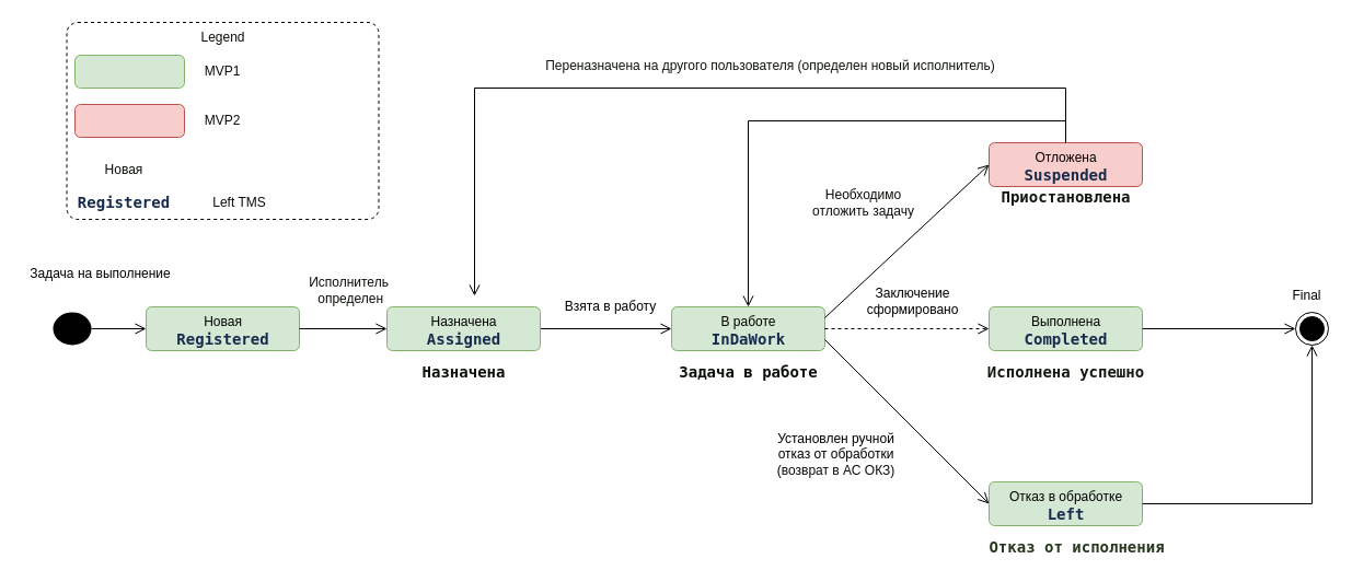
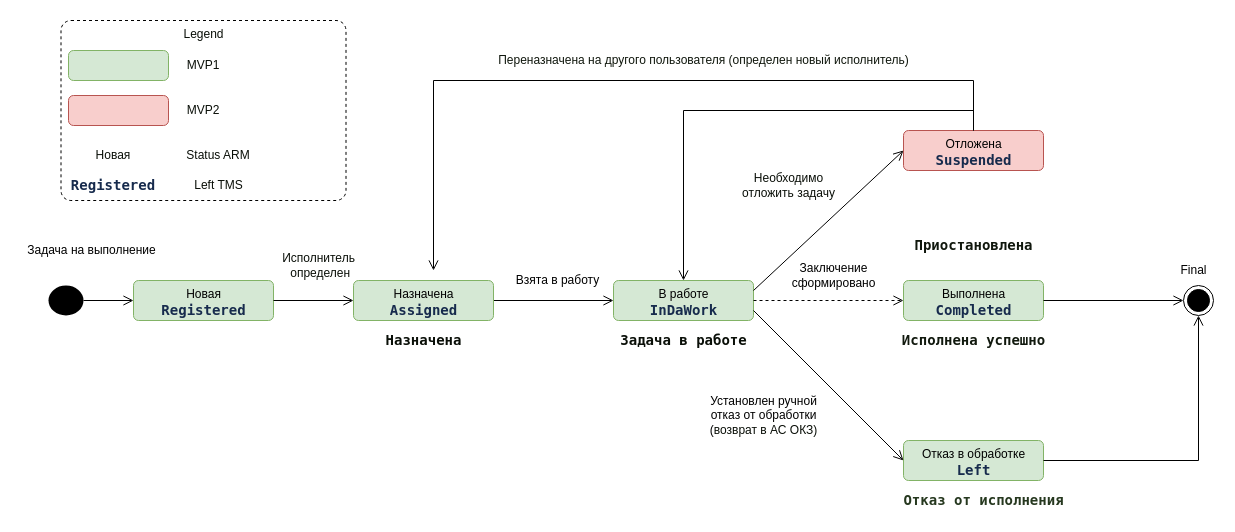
+ <mxCell id="43" value="Status ARM" style="text;html=1;strokeColor=none;fillColor=none;align=center;verticalAlign=middle;whiteSpace=wrap;rounded=0;fontColor=#0A0F08;" vertex="1" parent="1"><mxGeometry x="163" y="140" width="110" height="30" as="geometry" /></mxCell>
- <mxCell id="28" value="&lt;pre title=&quot;&quot; style=&quot;margin-top: 0px ; margin-bottom: 0px ; padding: 0px ; font-family: &amp;#34;confluenceinstalledfont&amp;#34; , monospace ; font-size: 14px ; text-align: left&quot;&gt;&lt;b&gt;&lt;font color=&quot;#10170d&quot;&gt;Приостановлена&lt;/font&gt;&lt;/b&gt;&lt;/pre&gt;" style="text;html=1;align=center;verticalAlign=middle;resizable=0;points=[];autosize=1;strokeColor=none;fillColor=none;fontColor=#182414;" vertex="1" parent="1"><mxGeometry x="913" y="170" width="120" height="20" as="geometry" /></mxCell>
+ <mxCell id="28" value="&lt;pre title=&quot;&quot; style=&quot;margin-top: 0px ; margin-bottom: 0px ; padding: 0px ; font-family: &amp;#34;confluenceinstalledfont&amp;#34; , monospace ; font-size: 14px ; text-align: left&quot;&gt;&lt;b&gt;&lt;font color=&quot;#10170d&quot;&gt;Приостановлена&lt;/font&gt;&lt;/b&gt;&lt;/pre&gt;" style="text;html=1;align=center;verticalAlign=middle;resizable=0;points=[];autosize=1;strokeColor=none;fillColor=none;fontColor=#182414;" vertex="1" parent="1"><mxGeometry x="913" y="235" width="120" height="20" as="geometry" /></mxCell>
